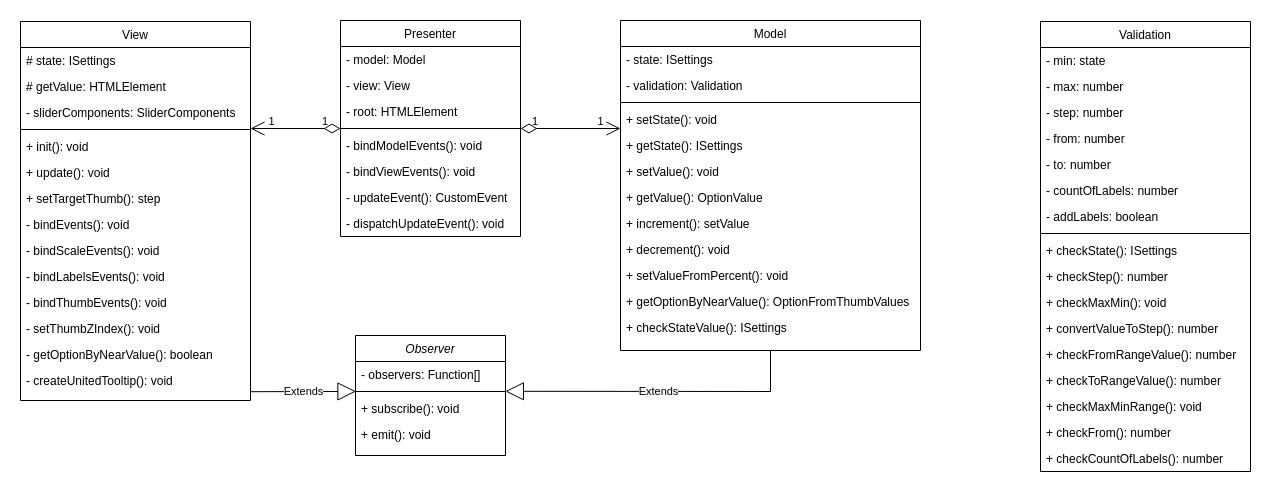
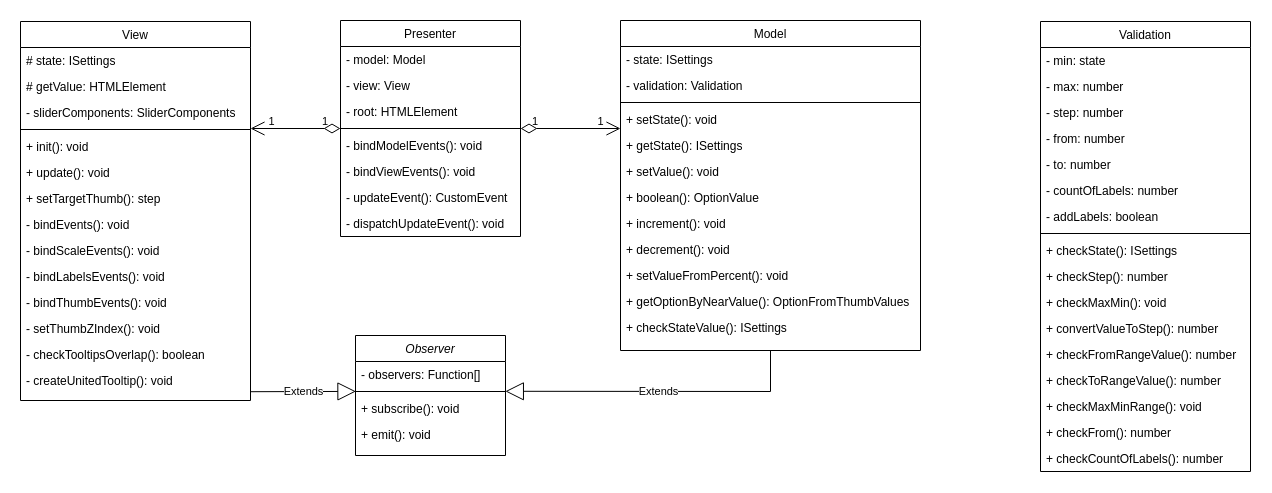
- <mxCell id="23" value="+ getValue(): OptionValue" style="text;align=left;verticalAlign=top;spacingLeft=4;spacingRight=4;overflow=hidden;rotatable=0;points=[[0,0.5],[1,0.5]];portConstraint=eastwest;" vertex="1" parent="16"><mxGeometry y="164" width="300" height="26" as="geometry" /></mxCell>
+ <mxCell id="23" value="+ boolean(): OptionValue" style="text;align=left;verticalAlign=top;spacingLeft=4;spacingRight=4;overflow=hidden;rotatable=0;points=[[0,0.5],[1,0.5]];portConstraint=eastwest;" vertex="1" parent="16"><mxGeometry y="164" width="300" height="26" as="geometry" /></mxCell>
- <mxCell id="24" value="+ increment(): setValue" style="text;align=left;verticalAlign=top;spacingLeft=4;spacingRight=4;overflow=hidden;rotatable=0;points=[[0,0.5],[1,0.5]];portConstraint=eastwest;" vertex="1" parent="16"><mxGeometry y="190" width="300" height="26" as="geometry" /></mxCell>
+ <mxCell id="24" value="+ increment(): void" style="text;align=left;verticalAlign=top;spacingLeft=4;spacingRight=4;overflow=hidden;rotatable=0;points=[[0,0.5],[1,0.5]];portConstraint=eastwest;" vertex="1" parent="16"><mxGeometry y="190" width="300" height="26" as="geometry" /></mxCell>
- <mxCell id="63" value="- getOptionByNearValue(): boolean" style="text;align=left;verticalAlign=top;spacingLeft=4;spacingRight=4;overflow=hidden;rotatable=0;points=[[0,0.5],[1,0.5]];portConstraint=eastwest;" vertex="1" parent="50"><mxGeometry y="320" width="230" height="26" as="geometry" /></mxCell>
+ <mxCell id="63" value="- checkTooltipsOverlap(): boolean" style="text;align=left;verticalAlign=top;spacingLeft=4;spacingRight=4;overflow=hidden;rotatable=0;points=[[0,0.5],[1,0.5]];portConstraint=eastwest;" vertex="1" parent="50"><mxGeometry y="320" width="230" height="26" as="geometry" /></mxCell>
